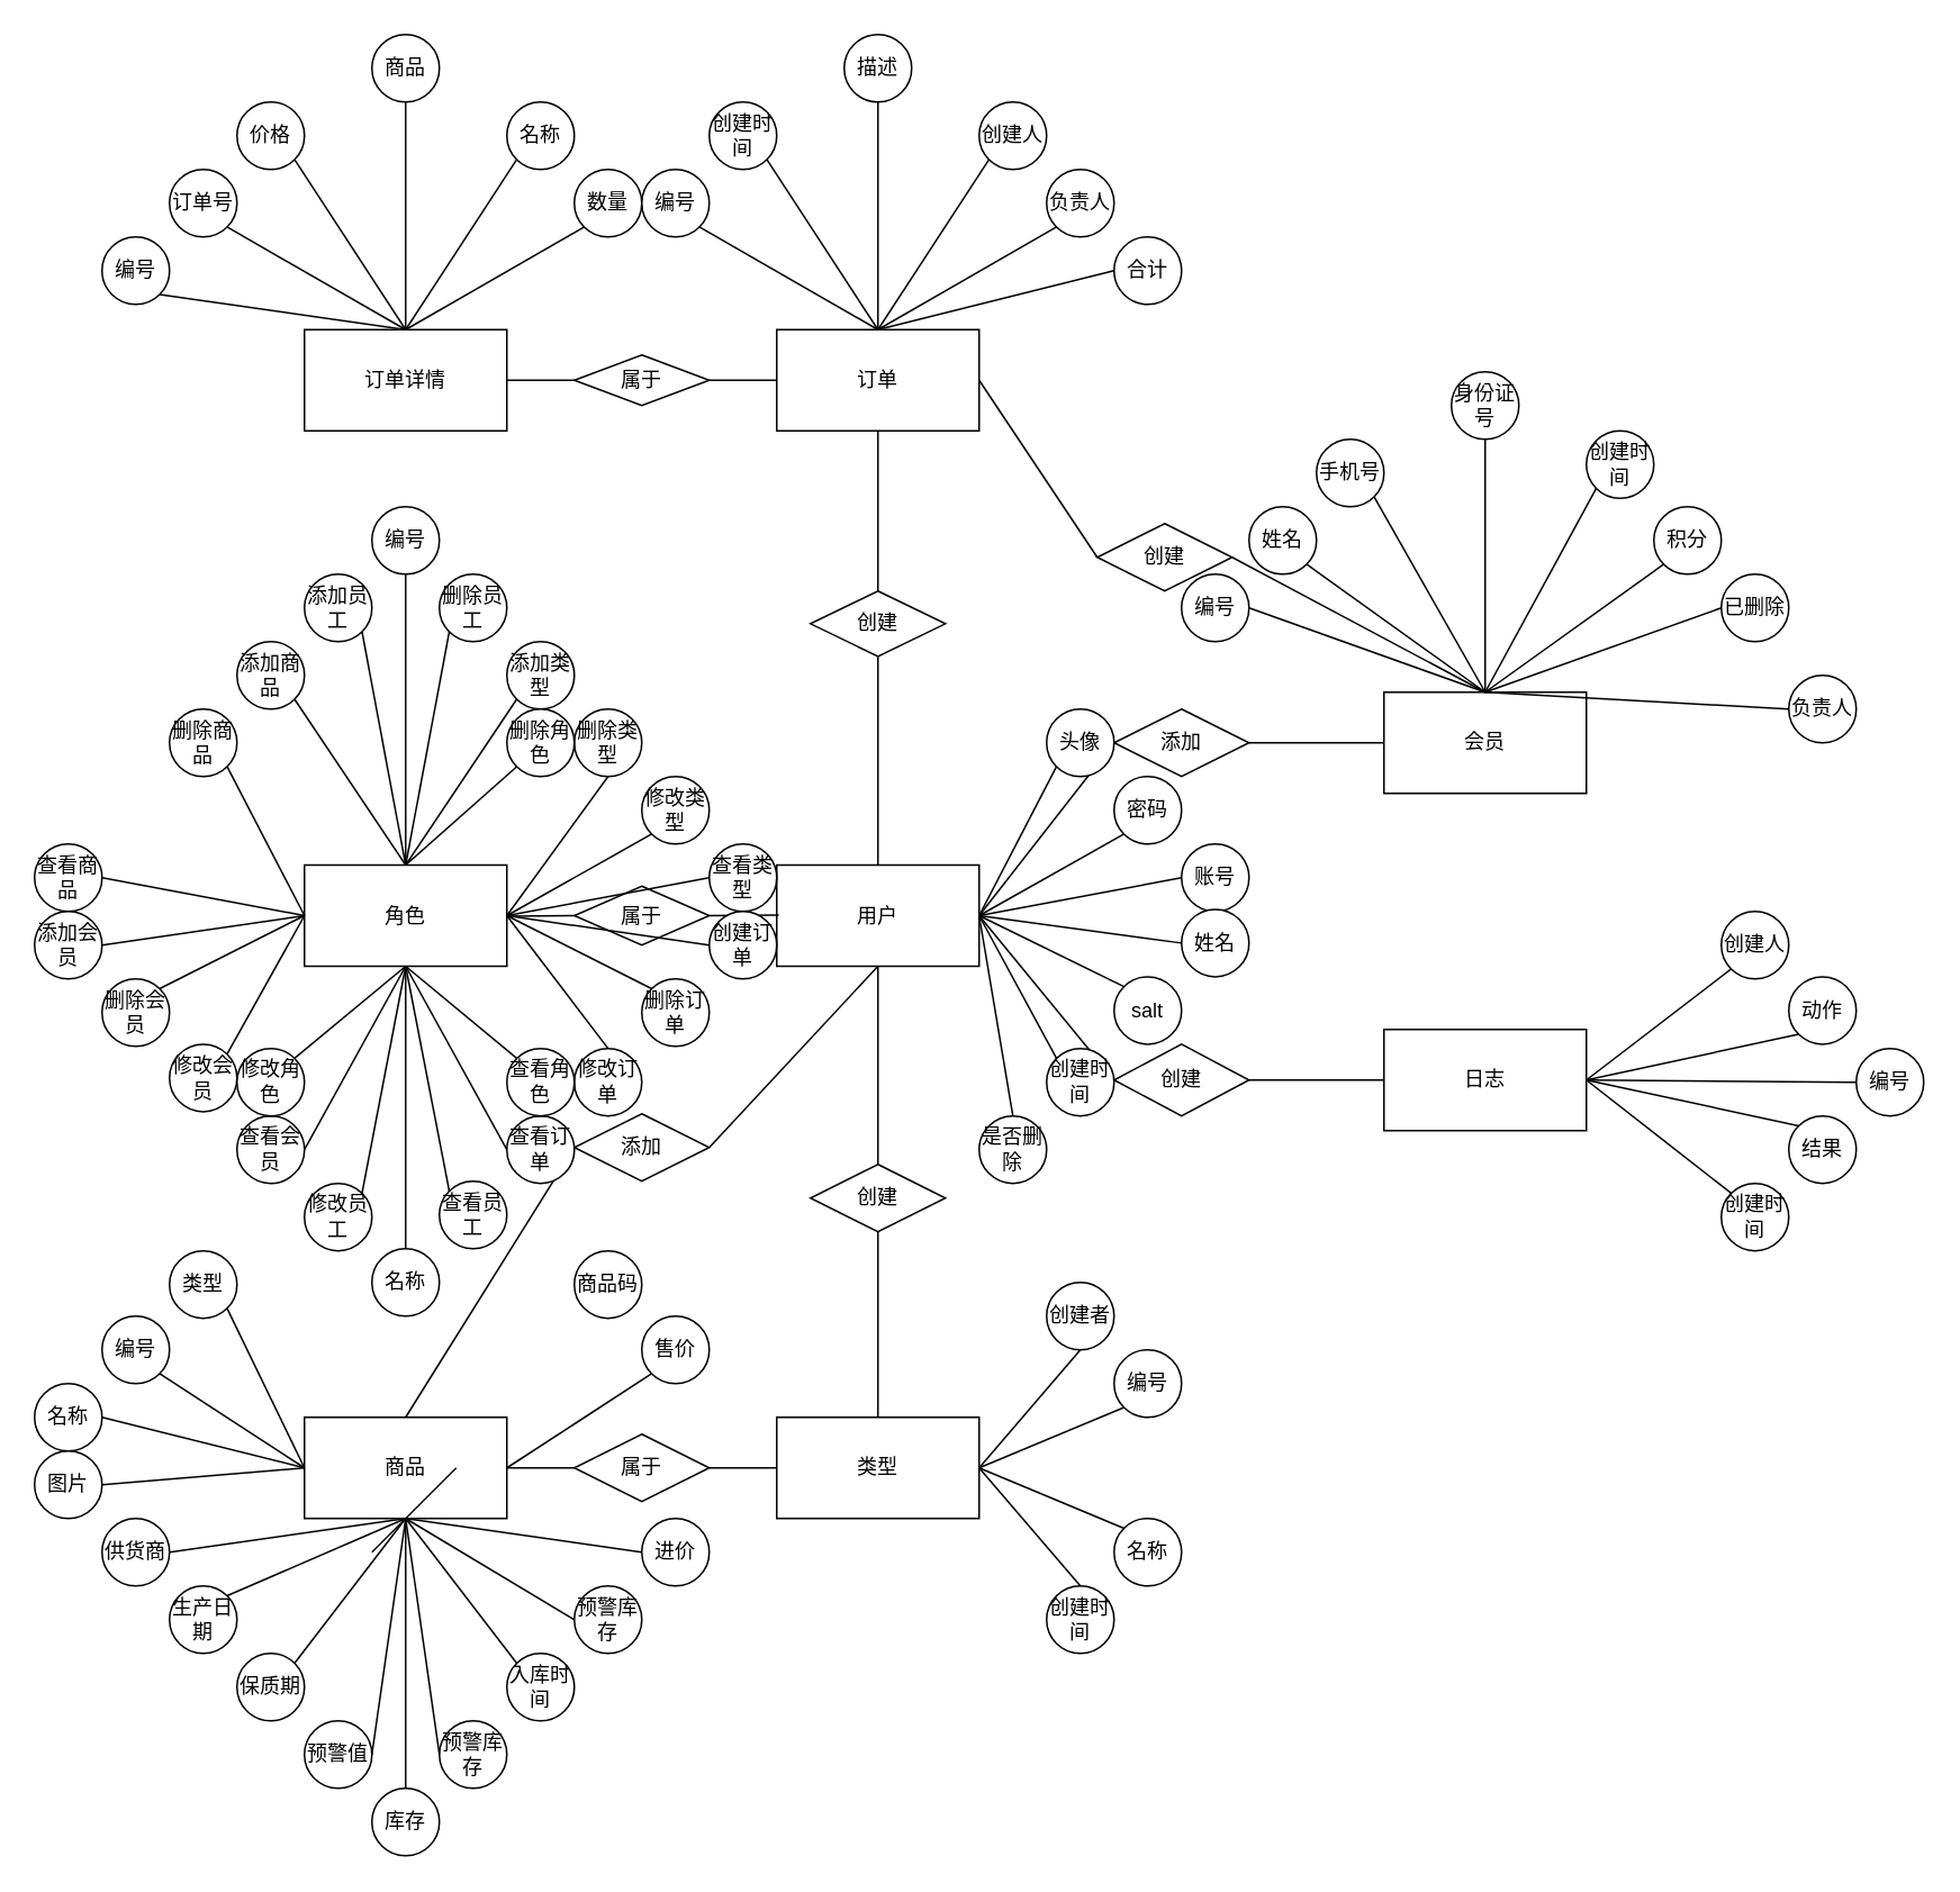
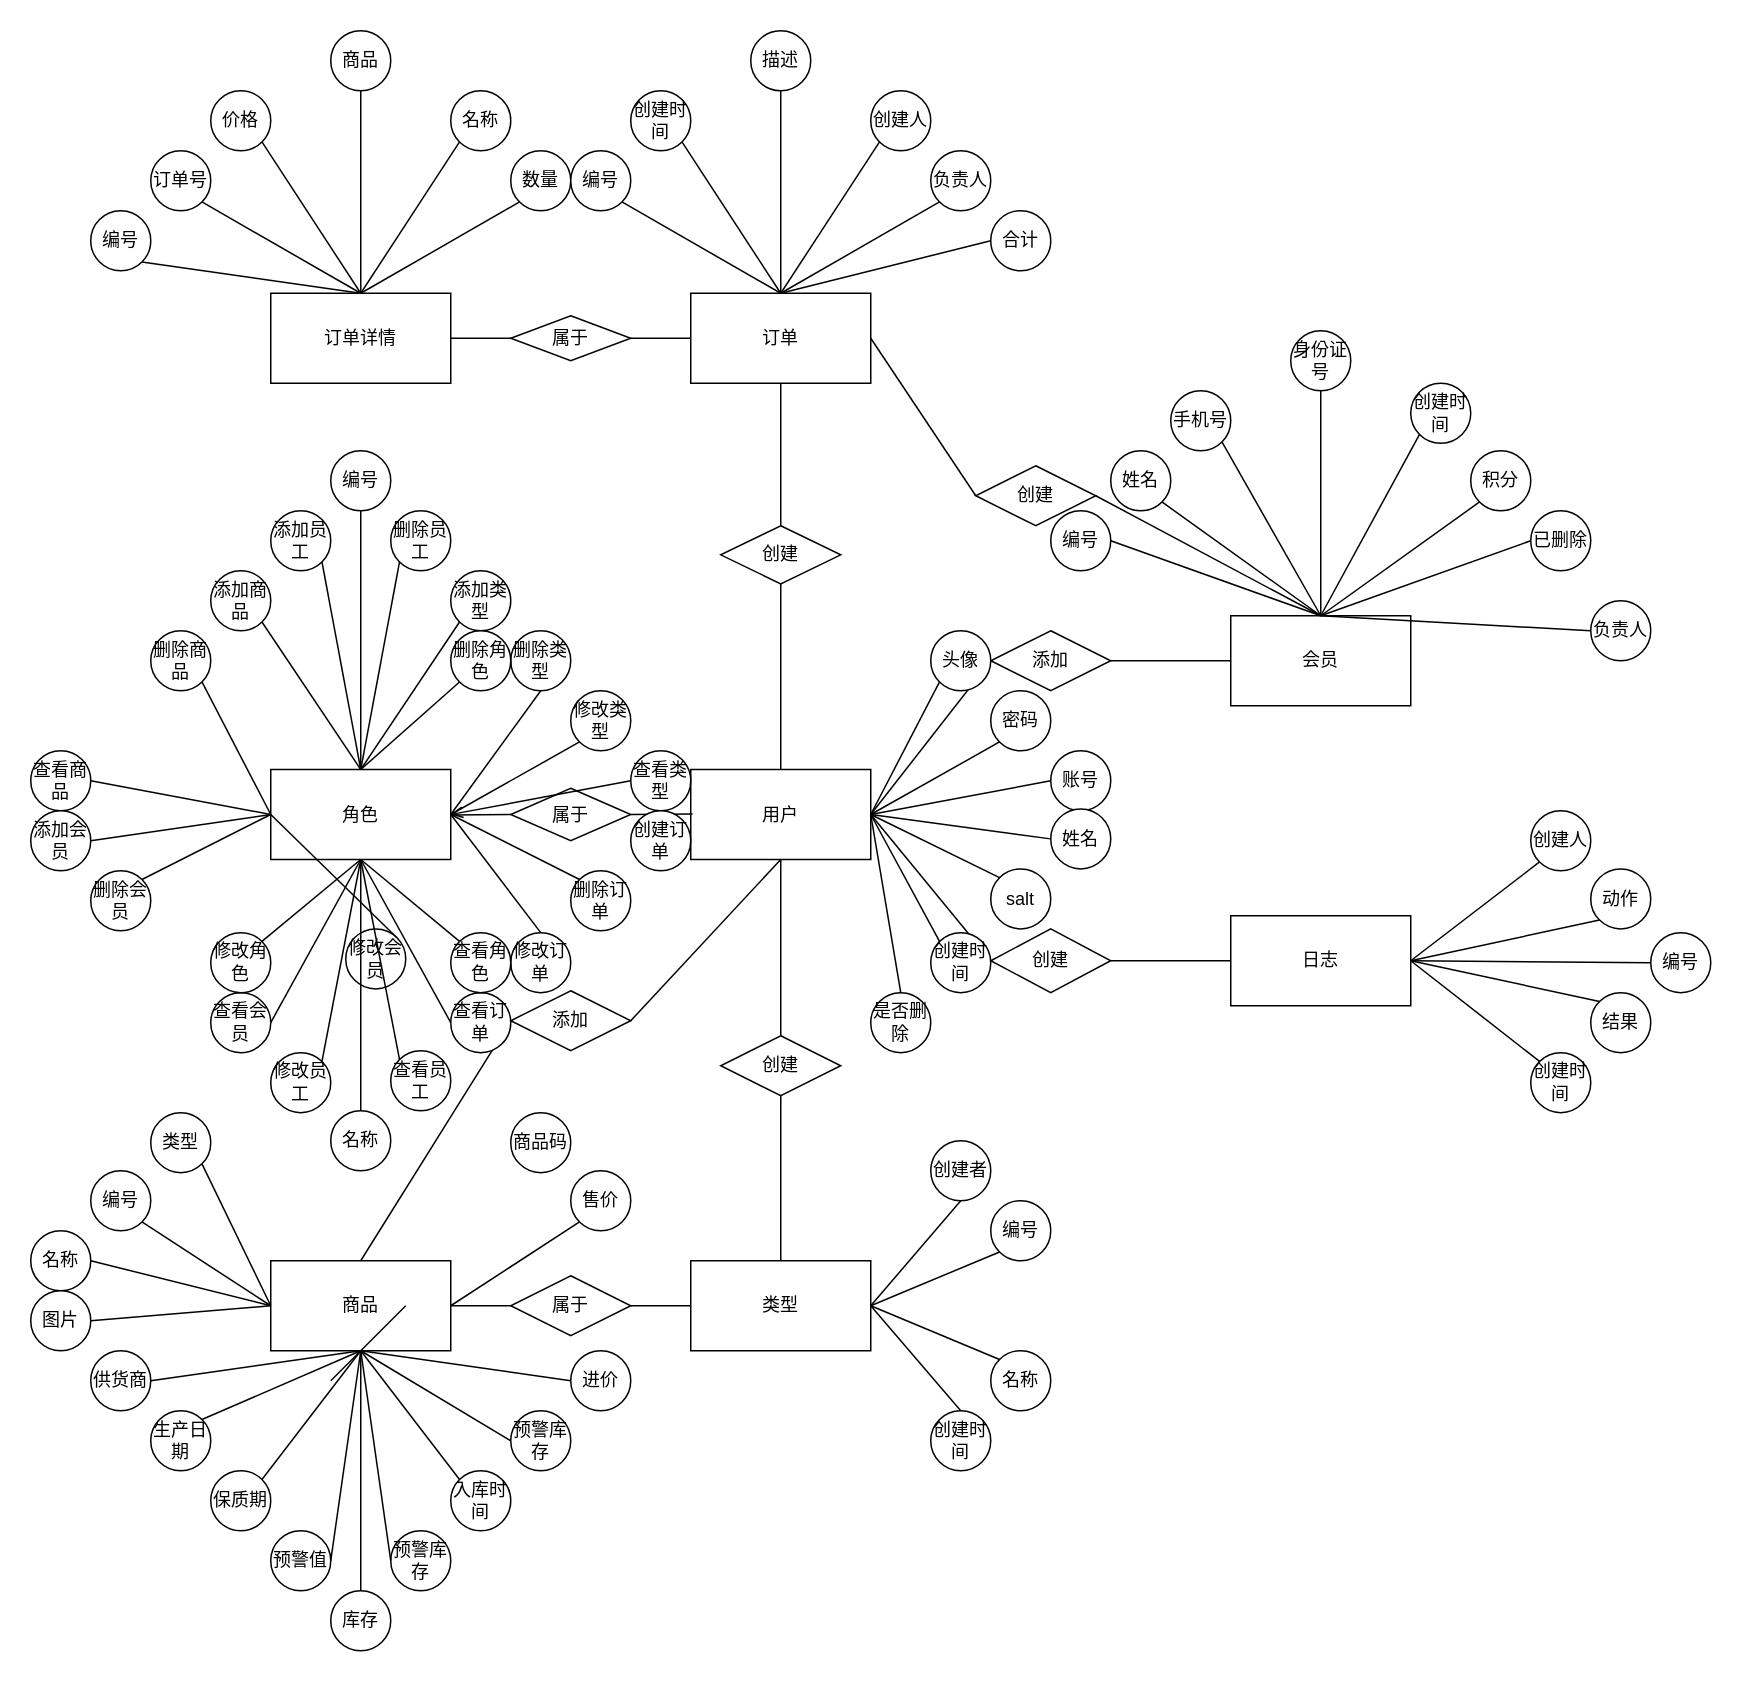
- <mxCell id="111" value="" style="endArrow=none;html=1;entryX=1;entryY=0.5;entryDx=0;entryDy=0;exitX=0;exitY=0.5;exitDx=0;exitDy=0;" edge="1" parent="1" source="91" target="8"><mxGeometry width="50" height="50" relative="1" as="geometry"><mxPoint x="90" y="580" as="sourcePoint" /><mxPoint x="140" y="530" as="targetPoint" /></mxGeometry></mxCell>
+ <mxCell id="111" value="" style="endArrow=open;html=1;entryX=1;entryY=0.5;entryDx=0;entryDy=0;exitX=0;exitY=0.5;exitDx=0;exitDy=0;" edge="1" parent="1" source="91" target="8"><mxGeometry width="50" height="50" relative="1" as="geometry"><mxPoint x="90" y="580" as="sourcePoint" /><mxPoint x="140" y="530" as="targetPoint" /></mxGeometry></mxCell>
- <mxCell id="112" value="" style="endArrow=none;html=1;entryX=1;entryY=0.5;entryDx=0;entryDy=0;exitX=0;exitY=0.5;exitDx=0;exitDy=0;" edge="1" parent="1" source="92" target="8"><mxGeometry width="50" height="50" relative="1" as="geometry"><mxPoint x="90" y="580" as="sourcePoint" /><mxPoint x="140" y="530" as="targetPoint" /></mxGeometry></mxCell>
- <mxCell id="86" value="修改会员" style="ellipse;whiteSpace=wrap;html=1;aspect=fixed;" vertex="1" parent="1"><mxGeometry x="100" y="618.75" width="40" height="40" as="geometry" /></mxCell>
+ <mxCell id="86" value="修改会员" style="ellipse;whiteSpace=wrap;html=1;aspect=fixed;" vertex="1" parent="1"><mxGeometry x="230" y="618.75" width="40" height="40" as="geometry" /></mxCell>
